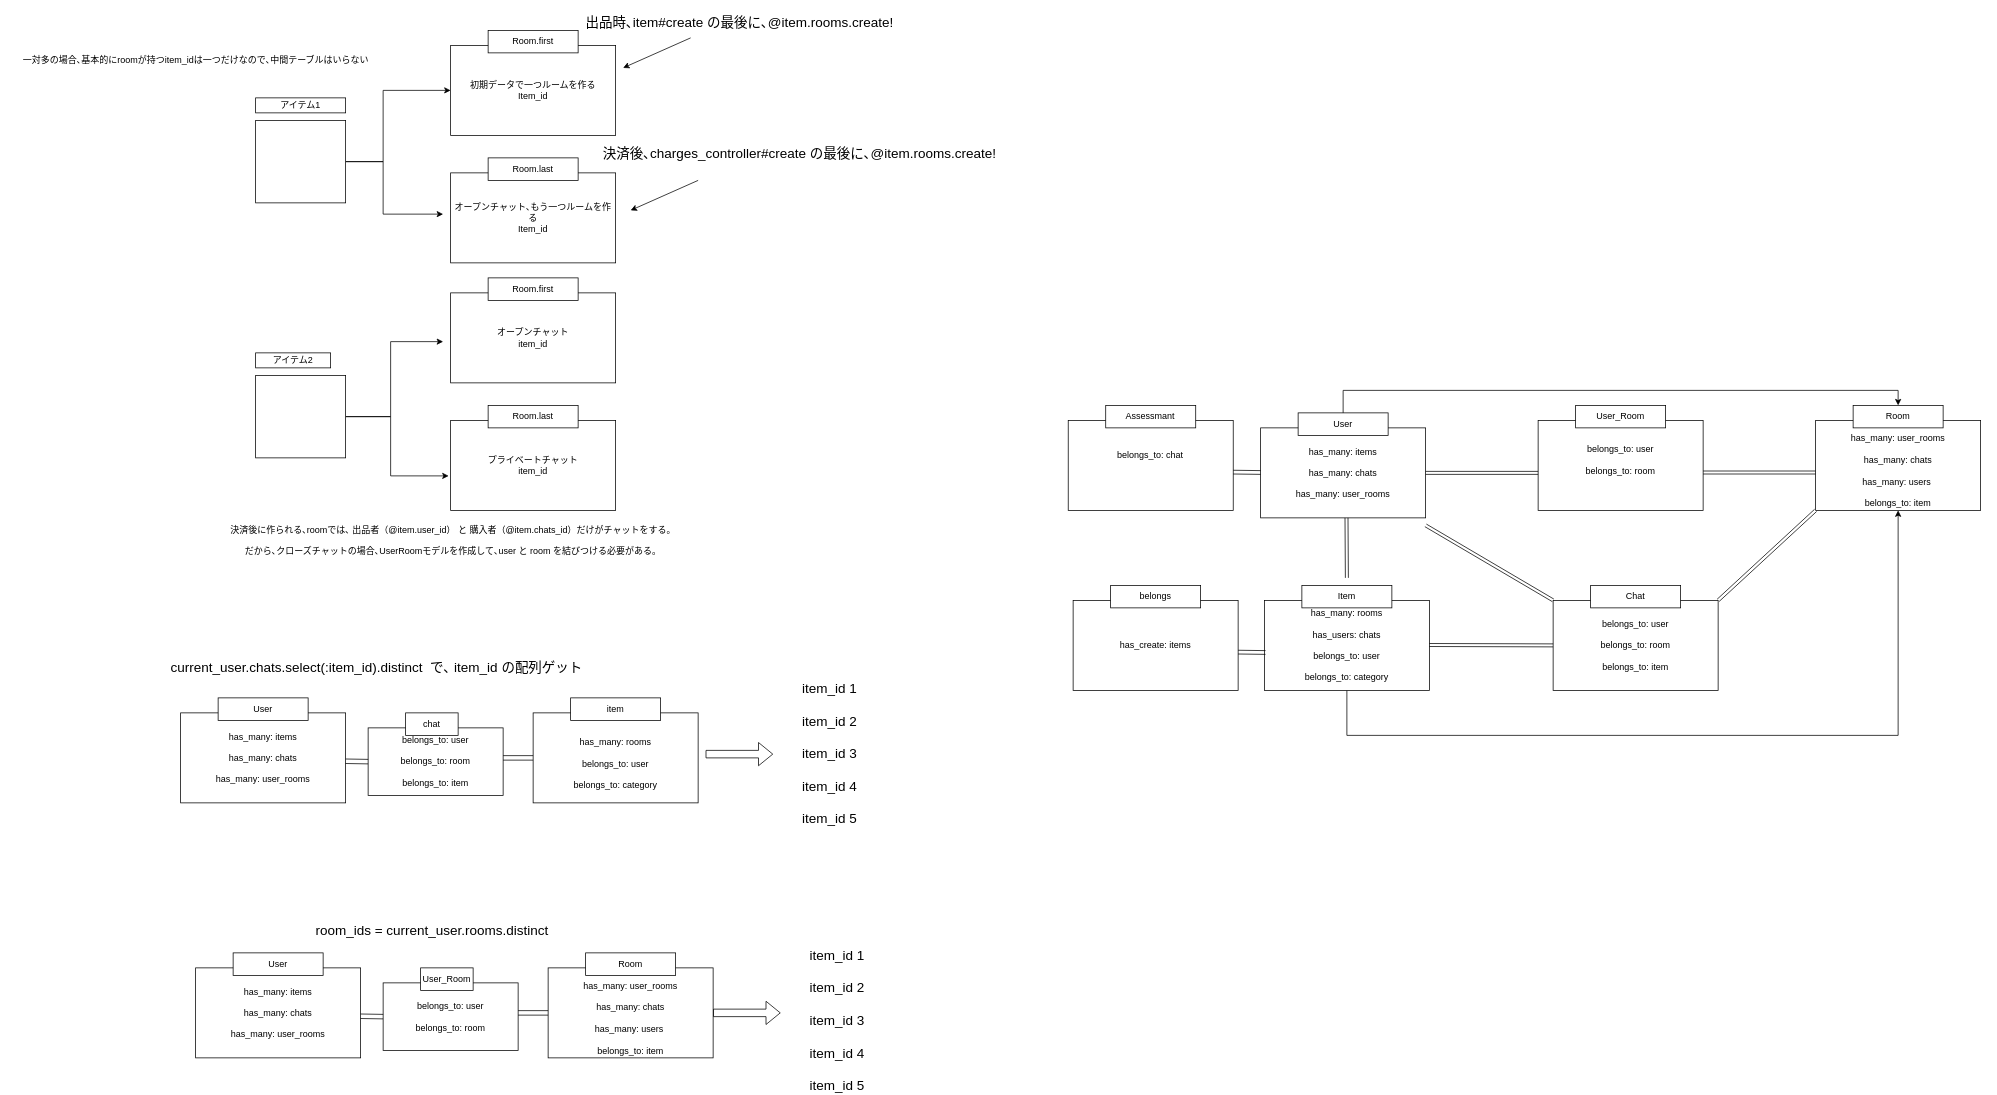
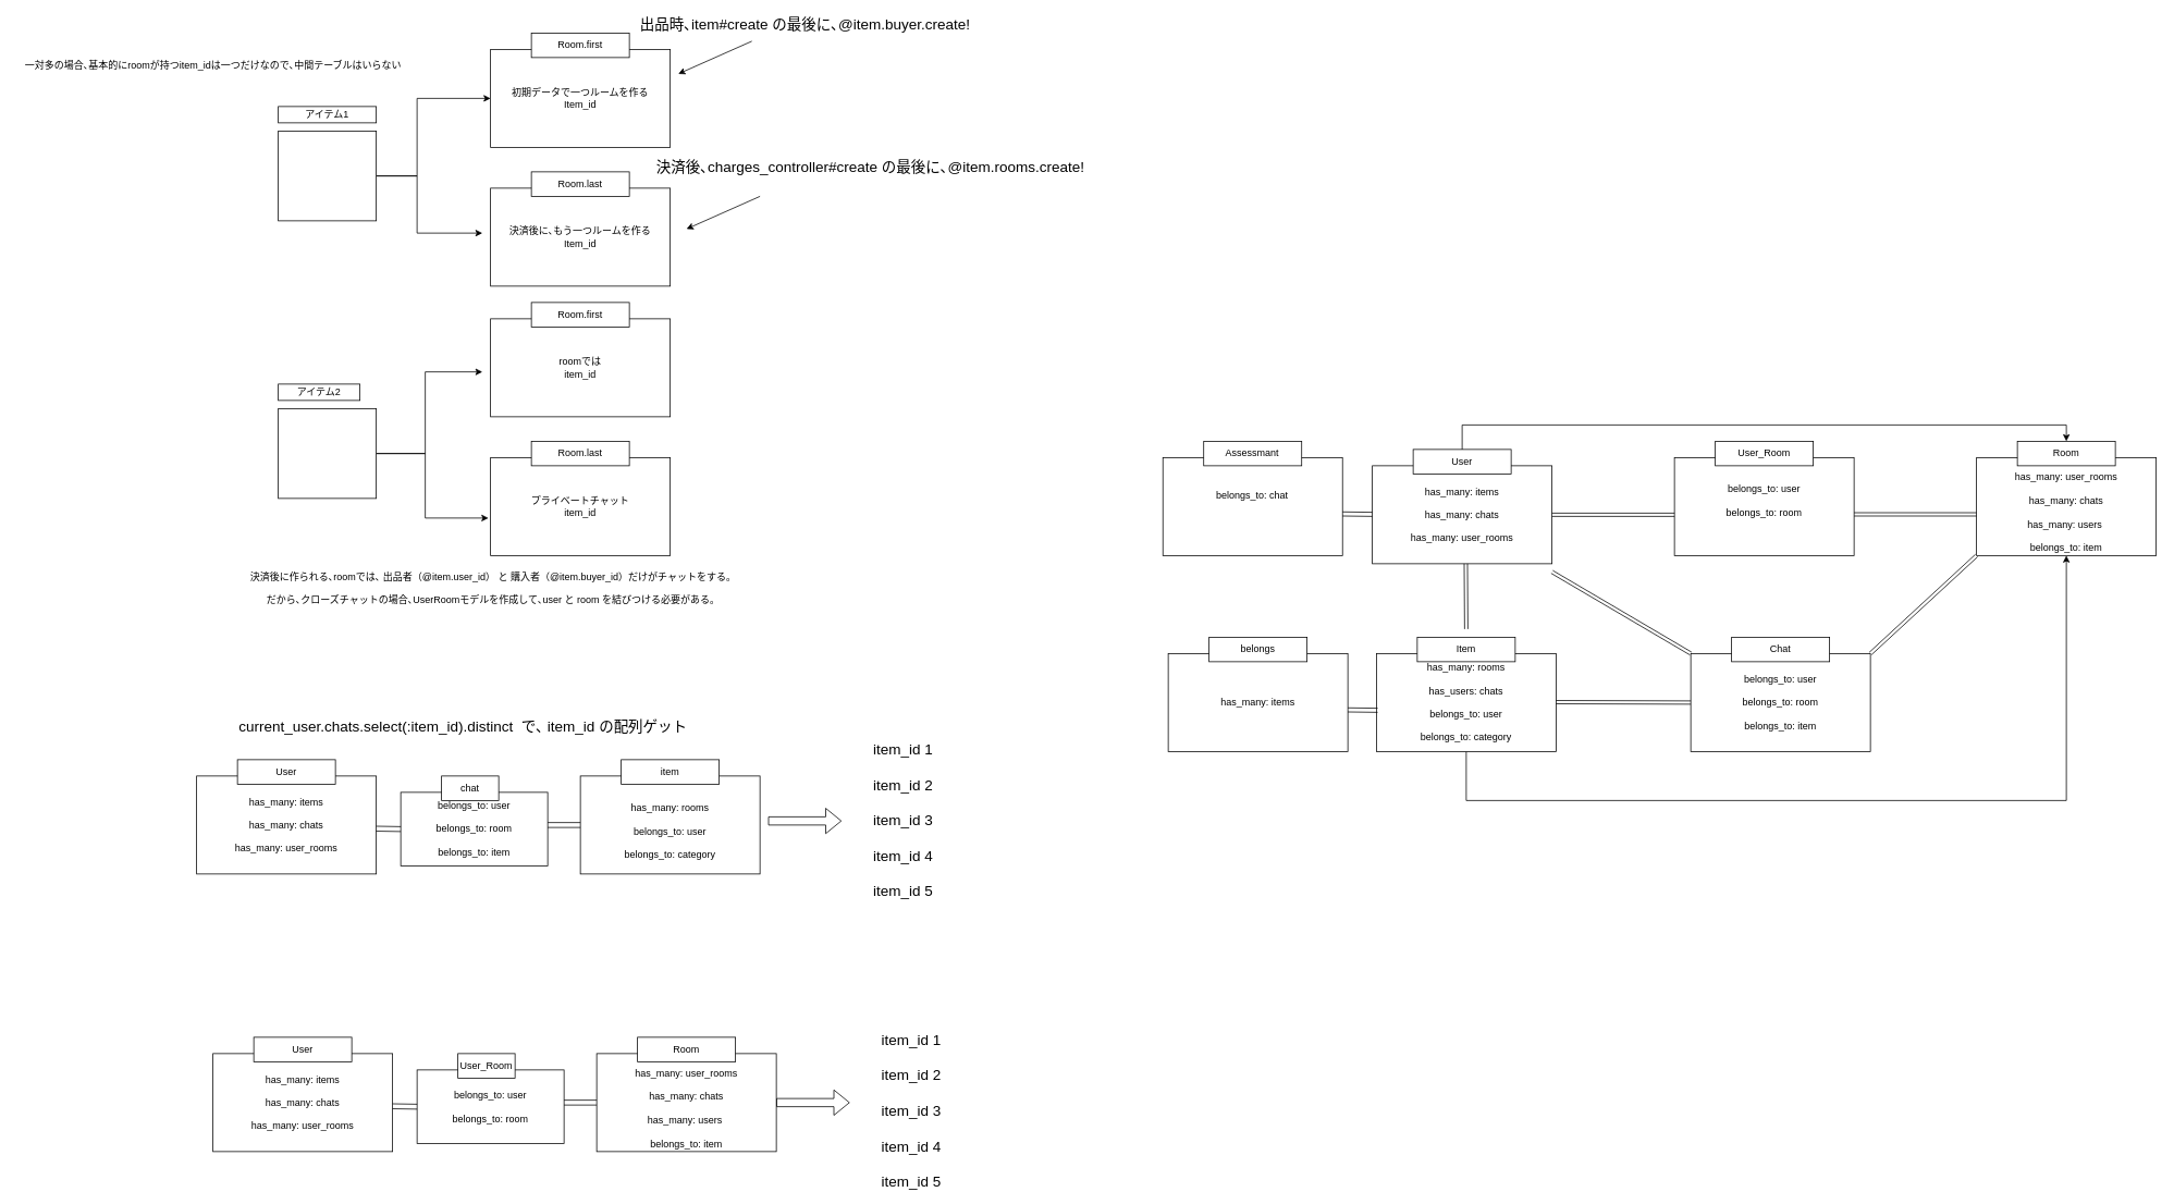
- <mxCell id="18" value="&lt;span style=&quot;font-size: 18px&quot;&gt;出品時､item#create の最後に､@item.rooms.create!&lt;/span&gt;" style="text;html=1;align=center;verticalAlign=middle;resizable=0;points=[];autosize=1;" parent="1" vertex="1"><mxGeometry x="770" y="20" width="430" height="20" as="geometry" /></mxCell>
+ <mxCell id="18" value="&lt;span style=&quot;font-size: 18px&quot;&gt;出品時､item#create の最後に､@item.buyer.create!&lt;/span&gt;" style="text;html=1;align=center;verticalAlign=middle;resizable=0;points=[];autosize=1;" parent="1" vertex="1"><mxGeometry x="770" y="20" width="430" height="20" as="geometry" /></mxCell>
- <mxCell id="12" value="オープンチャット､もう一つルームを作る&lt;br&gt;Item_id" style="whiteSpace=wrap;html=1;" parent="1" vertex="1"><mxGeometry x="600" y="230" width="220" height="120" as="geometry" /></mxCell>
+ <mxCell id="12" value="決済後に､もう一つルームを作る&lt;br&gt;Item_id" style="whiteSpace=wrap;html=1;" parent="1" vertex="1"><mxGeometry x="600" y="230" width="220" height="120" as="geometry" /></mxCell>
- <mxCell id="14" value="&lt;span&gt;オープンチャット&lt;br&gt;item_id&lt;br&gt;&lt;/span&gt;" style="whiteSpace=wrap;html=1;" parent="1" vertex="1"><mxGeometry x="600" y="390" width="220" height="120" as="geometry" /></mxCell>
+ <mxCell id="14" value="&lt;span&gt;roomでは&lt;br&gt;item_id&lt;br&gt;&lt;/span&gt;" style="whiteSpace=wrap;html=1;" parent="1" vertex="1"><mxGeometry x="600" y="390" width="220" height="120" as="geometry" /></mxCell>
- <mxCell id="23" value="決済後に作られる､roomでは､ 出品者（@item.user_id） と 購入者（@item.chats_id）だけがチャットをする｡&lt;br&gt;&lt;br&gt;だから､クローズチャットの場合､UserRoomモデルを作成して､user と room を結びつける必要がある｡" style="text;html=1;align=center;verticalAlign=middle;resizable=0;points=[];autosize=1;" parent="1" vertex="1"><mxGeometry x="300" y="695" width="600" height="50" as="geometry" /></mxCell>
+ <mxCell id="23" value="決済後に作られる､roomでは､ 出品者（@item.user_id） と 購入者（@item.buyer_id）だけがチャットをする｡&lt;br&gt;&lt;br&gt;だから､クローズチャットの場合､UserRoomモデルを作成して､user と room を結びつける必要がある｡" style="text;html=1;align=center;verticalAlign=middle;resizable=0;points=[];autosize=1;" parent="1" vertex="1"><mxGeometry x="300" y="695" width="600" height="50" as="geometry" /></mxCell>
- <mxCell id="36" value="&lt;span&gt;has_create: items&lt;br&gt;&lt;/span&gt;" style="whiteSpace=wrap;html=1;" parent="1" vertex="1"><mxGeometry x="1430" y="800" width="220" height="120" as="geometry" /></mxCell>
+ <mxCell id="36" value="&lt;span&gt;has_many: items&lt;br&gt;&lt;/span&gt;" style="whiteSpace=wrap;html=1;" parent="1" vertex="1"><mxGeometry x="1430" y="800" width="220" height="120" as="geometry" /></mxCell>
- <mxCell id="44" value="&lt;span style=&quot;font-size: 18px&quot;&gt;current_user.chats.select(:item_id).distinct&amp;nbsp; で､ item_id の配列ゲット&lt;/span&gt;" style="text;html=1;align=left;verticalAlign=middle;resizable=0;points=[];autosize=1;" parent="1" vertex="1"><mxGeometry x="225" y="880" width="560" height="20" as="geometry" /></mxCell>
+ <mxCell id="44" value="&lt;span style=&quot;font-size: 18px&quot;&gt;current_user.chats.select(:item_id).distinct&amp;nbsp; で､ item_id の配列ゲット&lt;/span&gt;" style="text;html=1;align=left;verticalAlign=middle;resizable=0;points=[];autosize=1;" parent="1" vertex="1"><mxGeometry x="290" y="880" width="560" height="20" as="geometry" /></mxCell>
- <mxCell id="60" value="&lt;font style=&quot;font-size: 18px&quot;&gt;room_ids = current_user.rooms.distinct&lt;/font&gt;" style="text;html=1;align=center;verticalAlign=middle;resizable=0;points=[];autosize=1;" parent="1" vertex="1"><mxGeometry x="410" y="1230" width="330" height="20" as="geometry" /></mxCell>
